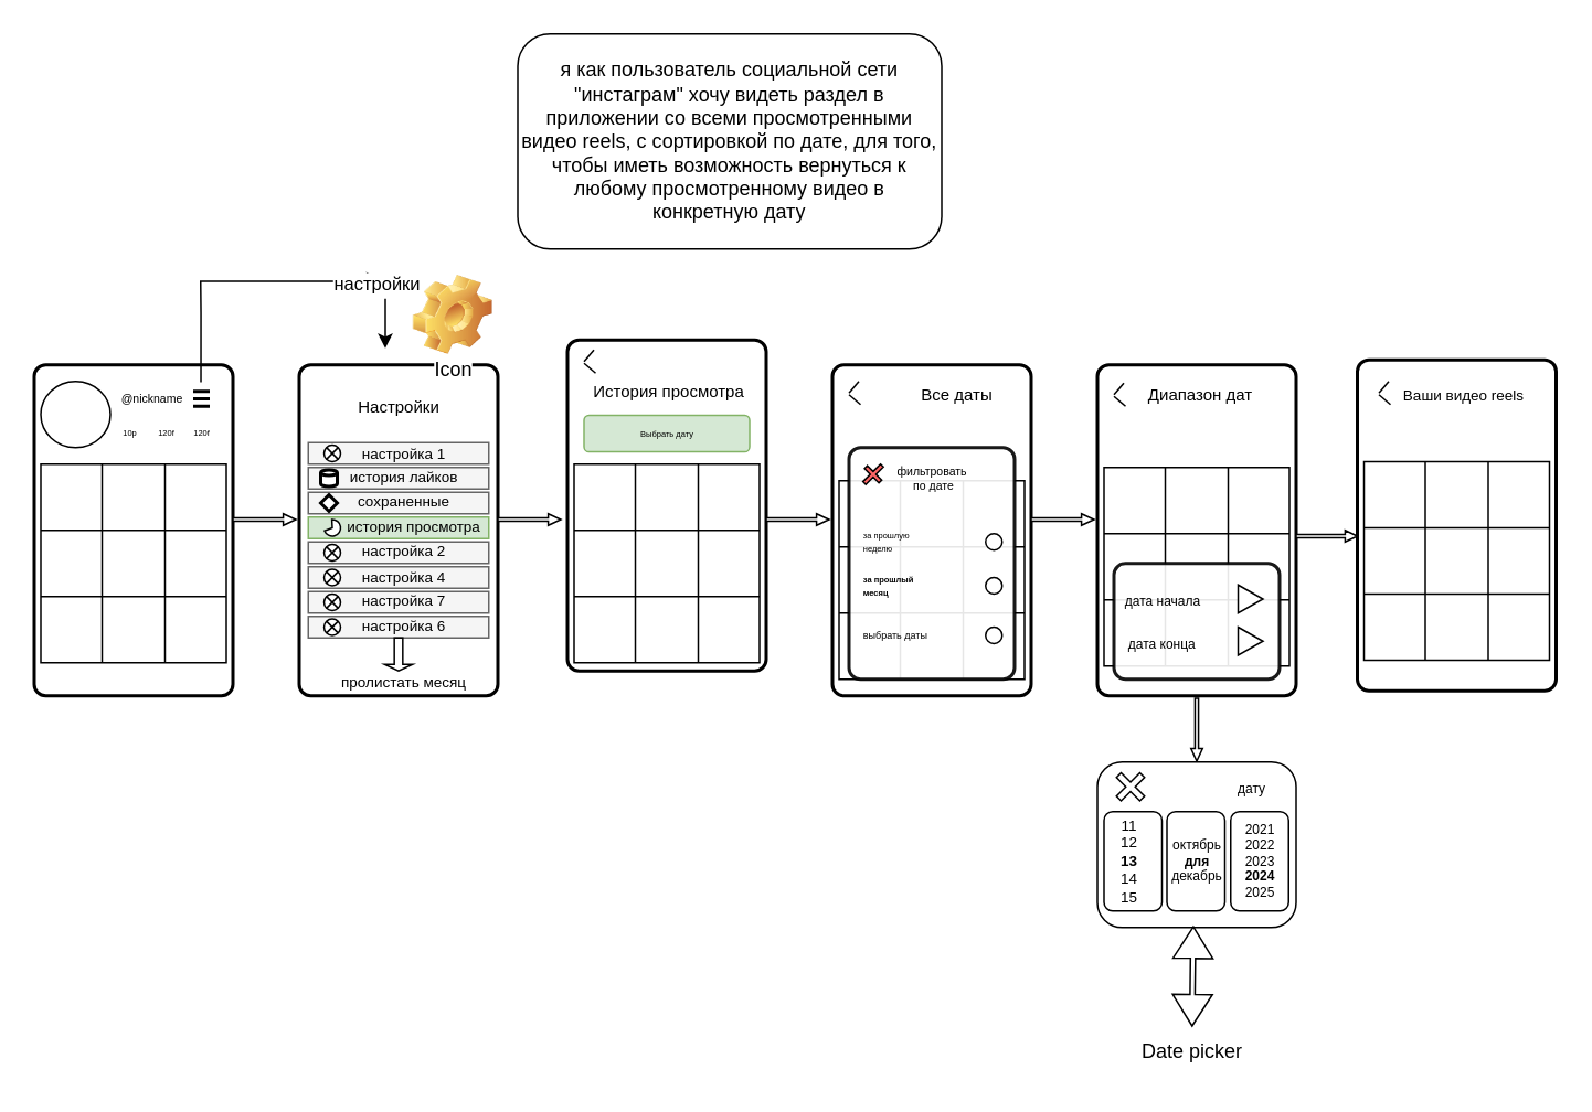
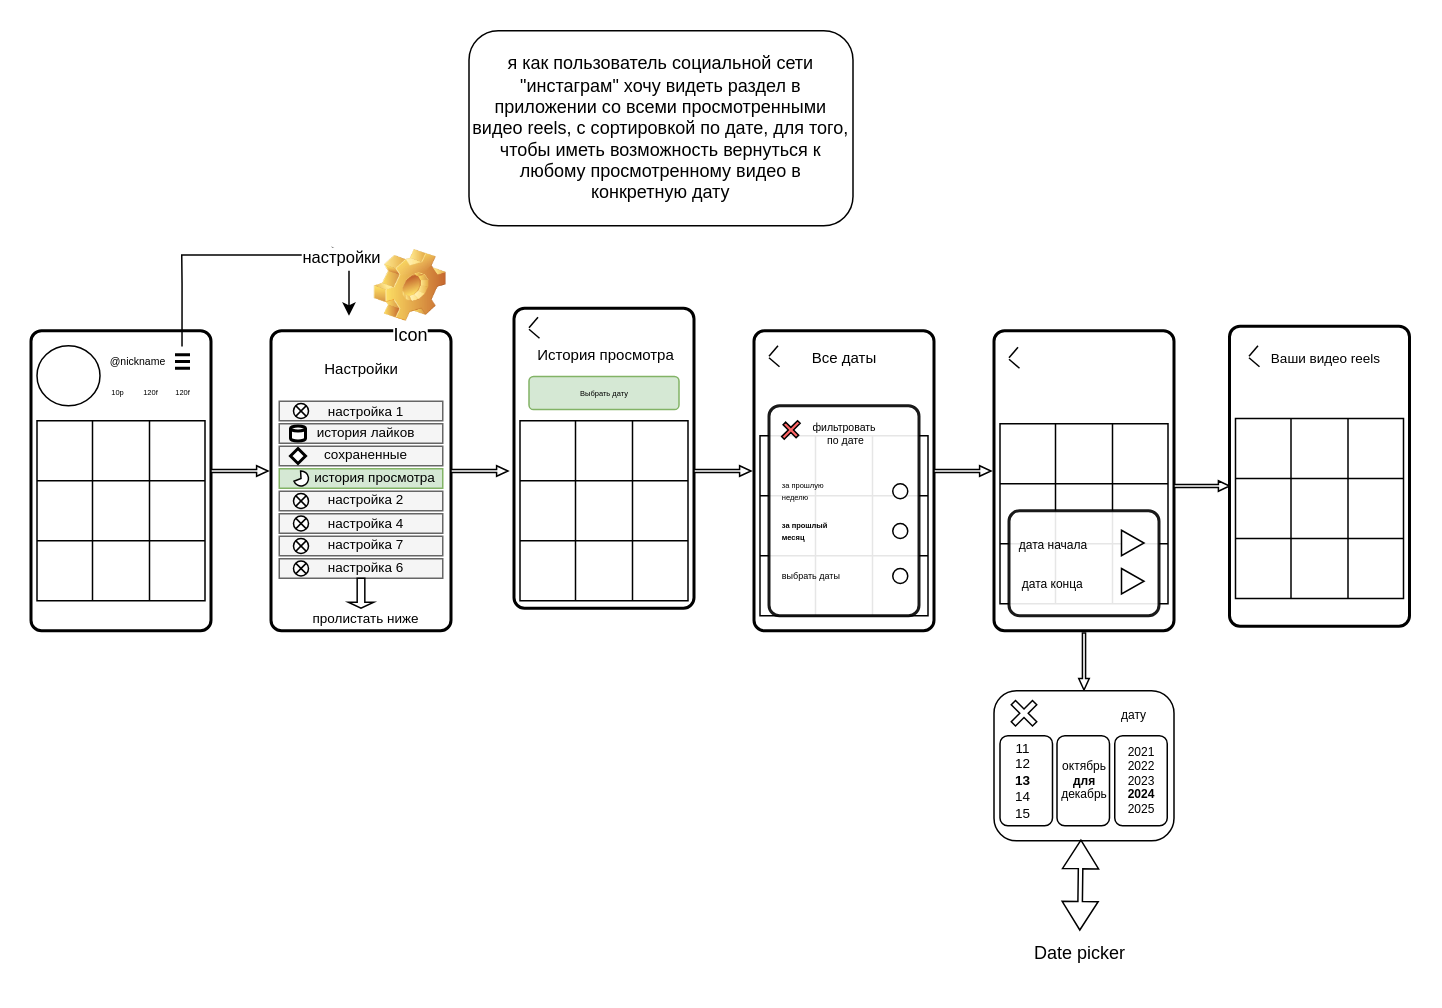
- <mxCell id="33" value="Все даты" style="text;html=1;align=center;verticalAlign=middle;resizable=0;points=[];autosize=1;strokeColor=none;fillColor=none;fontSize=10;" parent="1" vertex="1"><mxGeometry x="542" y="223" width="70" height="30" as="geometry" /></mxCell>
+ <mxCell id="33" value="Все даты" style="text;html=1;align=center;verticalAlign=middle;resizable=0;points=[];autosize=1;strokeColor=none;fillColor=none;fontSize=10;" parent="1" vertex="1"><mxGeometry x="527" y="223" width="70" height="30" as="geometry" /></mxCell>
- <mxCell id="34" value="Диапазон дат" style="text;html=1;align=center;verticalAlign=middle;resizable=0;points=[];autosize=1;strokeColor=none;fillColor=none;fontSize=10;" parent="1" vertex="1"><mxGeometry x="679" y="223" width="90" height="30" as="geometry" /></mxCell>
- <mxCell id="73" value="&lt;font style=&quot;font-size: 9px;&quot;&gt;пролистать месяц&lt;/font&gt;" style="text;html=1;align=center;verticalAlign=middle;resizable=0;points=[];autosize=1;strokeColor=none;fillColor=none;" parent="1" vertex="1"><mxGeometry x="198" y="396" width="90" height="30" as="geometry" /></mxCell>
+ <mxCell id="73" value="&lt;font style=&quot;font-size: 9px;&quot;&gt;пролистать ниже&lt;/font&gt;" style="text;html=1;align=center;verticalAlign=middle;resizable=0;points=[];autosize=1;strokeColor=none;fillColor=none;" parent="1" vertex="1"><mxGeometry x="198" y="396" width="90" height="30" as="geometry" /></mxCell>
